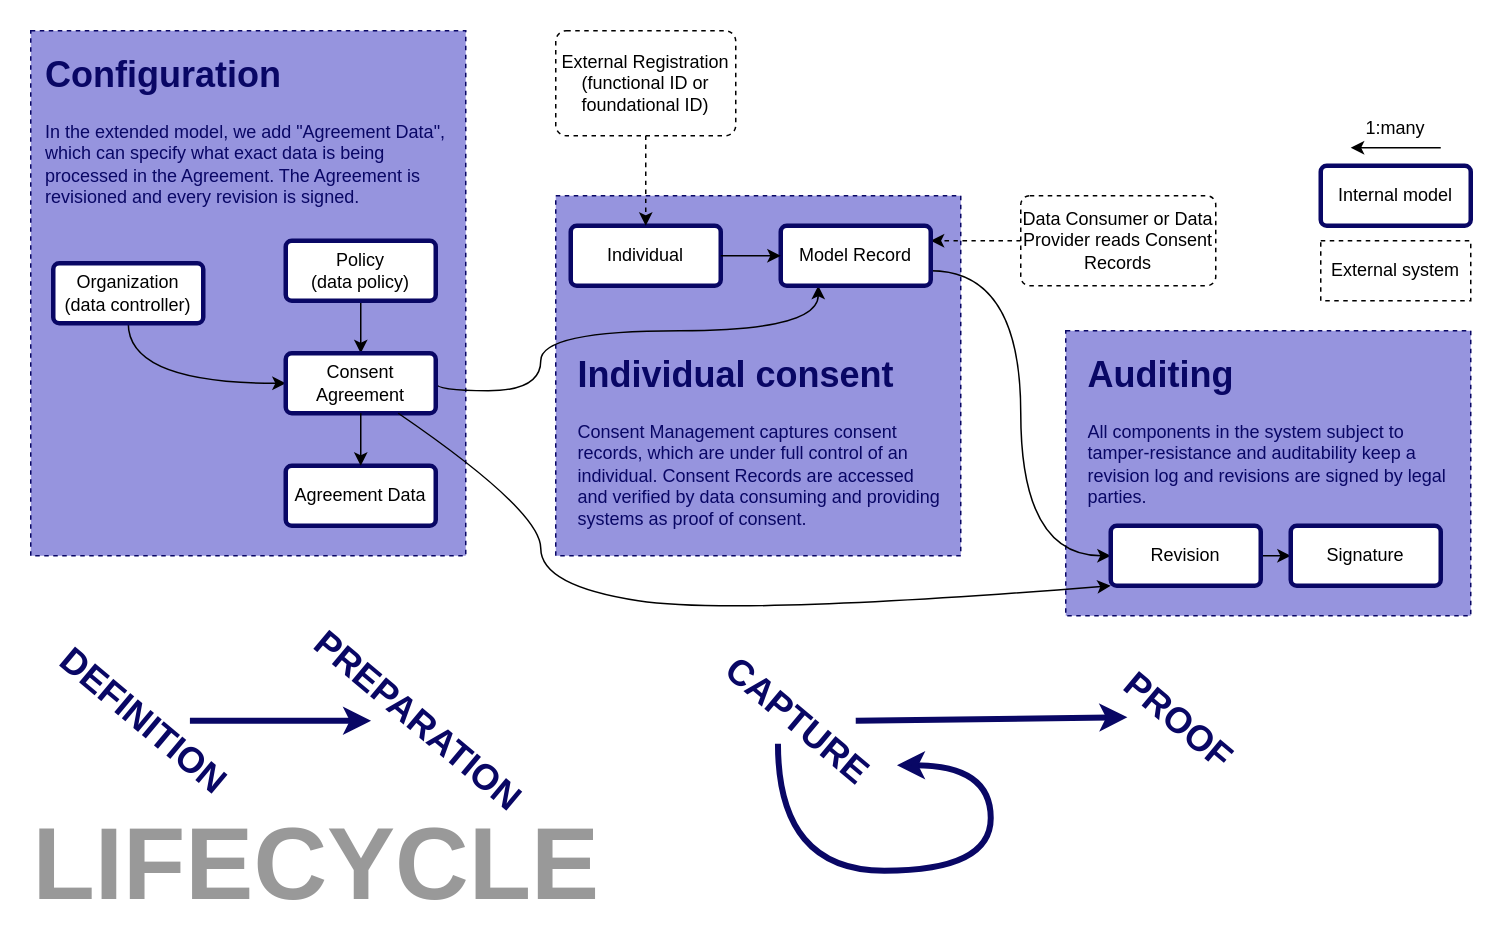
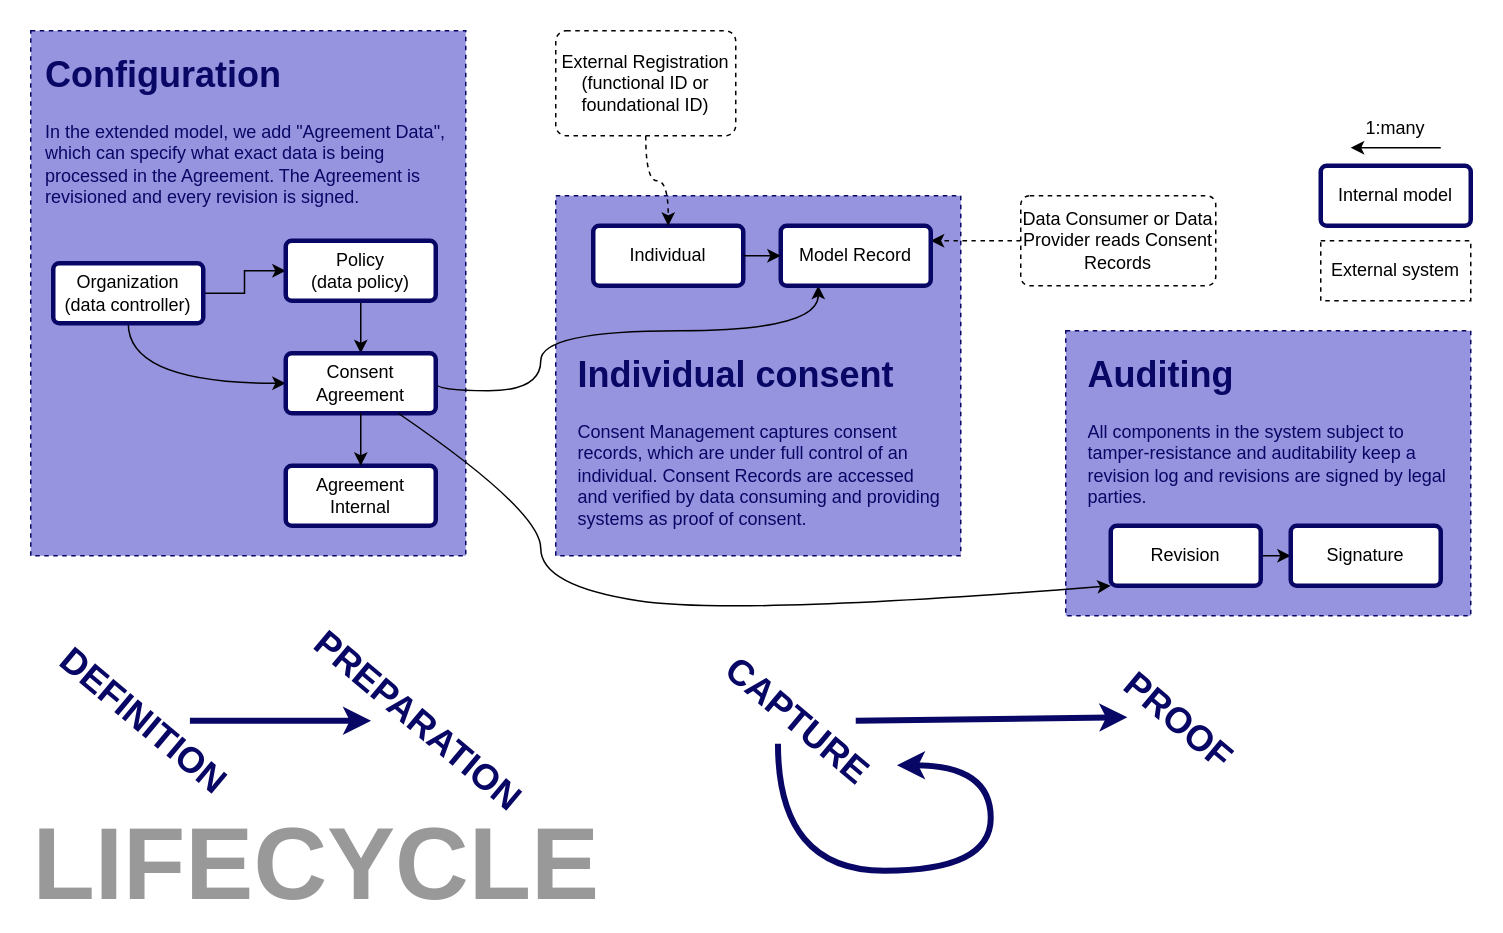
- <mxCell id="14" value="Individual" style="rounded=1;arcSize=10;whiteSpace=wrap;html=1;align=center;strokeWidth=3;strokeColor=#090765;" parent="1" vertex="1"><mxGeometry x="380" y="150" width="100" height="40" as="geometry" /></mxCell>
+ <mxCell id="14" value="Individual" style="rounded=1;arcSize=10;whiteSpace=wrap;html=1;align=center;strokeWidth=3;strokeColor=#090765;" parent="1" vertex="1"><mxGeometry x="395" y="150" width="100" height="40" as="geometry" /></mxCell>
+ <mxCell id="5" style="edgeStyle=orthogonalEdgeStyle;rounded=0;orthogonalLoop=1;jettySize=auto;html=1;entryX=0;entryY=0.5;entryDx=0;entryDy=0;" parent="1" source="7" target="9" edge="1"><mxGeometry relative="1" as="geometry" /></mxCell>
- <mxCell id="15" style="edgeStyle=orthogonalEdgeStyle;rounded=0;orthogonalLoop=1;jettySize=auto;html=1;exitX=1;exitY=0.75;exitDx=0;exitDy=0;entryX=0;entryY=0.5;entryDx=0;entryDy=0;curved=1;" parent="1" source="16" target="27" edge="1"><mxGeometry relative="1" as="geometry" /></mxCell>
- <mxCell id="29" value="Agreement Data" style="rounded=1;arcSize=10;whiteSpace=wrap;html=1;align=center;strokeWidth=3;strokeColor=#090765;" parent="1" vertex="1"><mxGeometry x="190" y="310" width="100" height="40" as="geometry" /></mxCell>
+ <mxCell id="29" value="Agreement Internal" style="rounded=1;arcSize=10;whiteSpace=wrap;html=1;align=center;strokeWidth=3;strokeColor=#090765;" parent="1" vertex="1"><mxGeometry x="190" y="310" width="100" height="40" as="geometry" /></mxCell>
